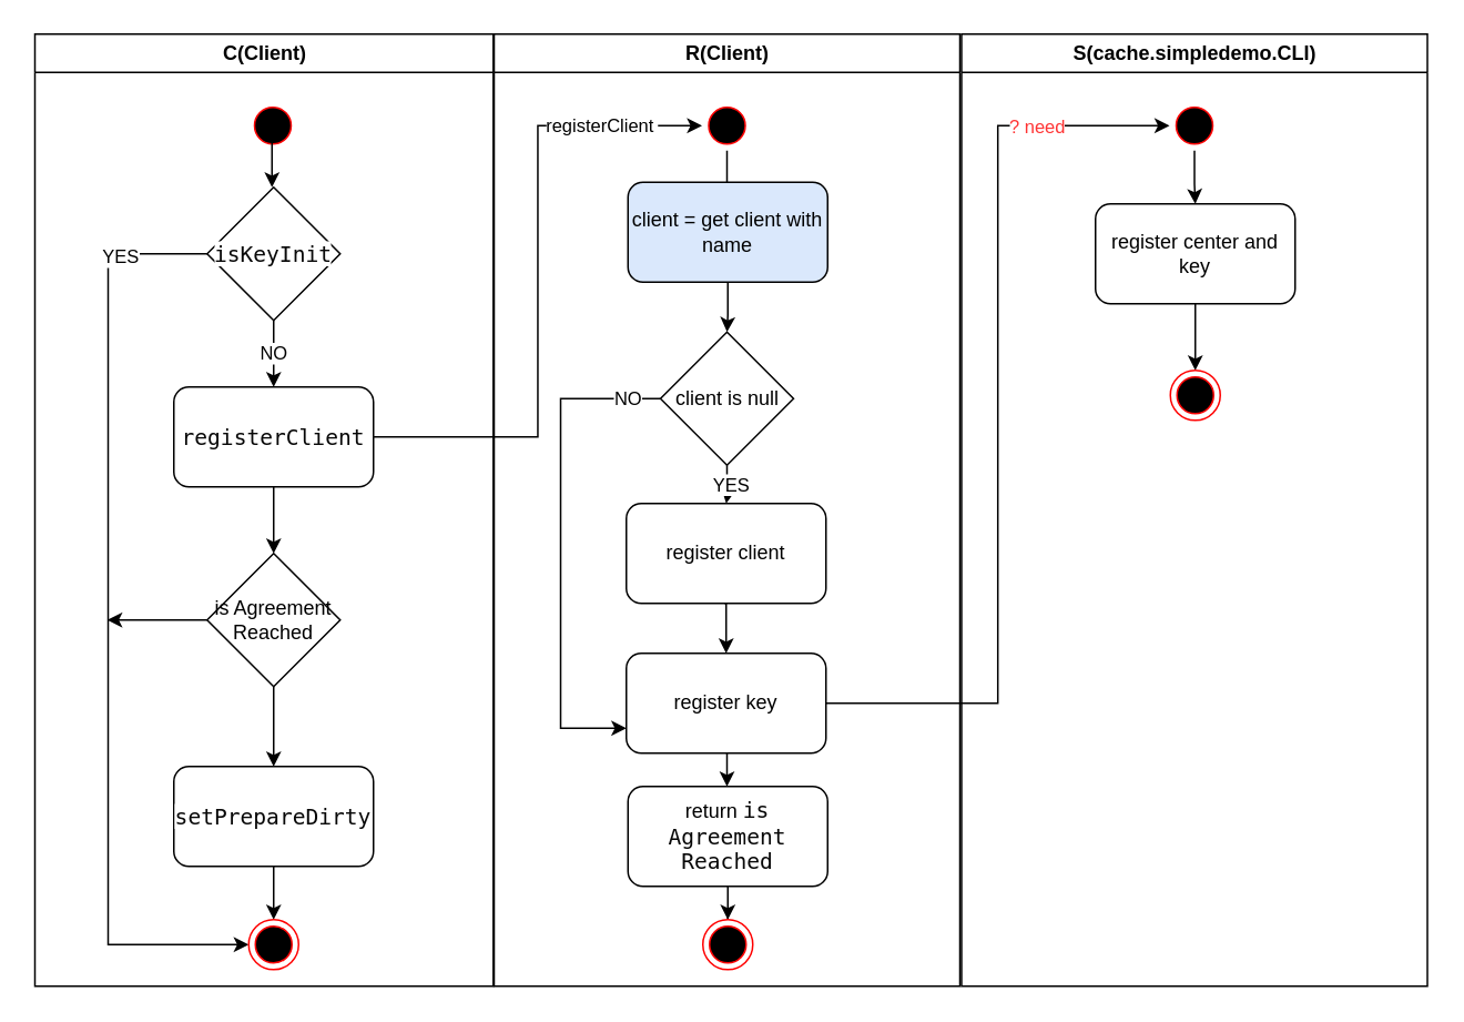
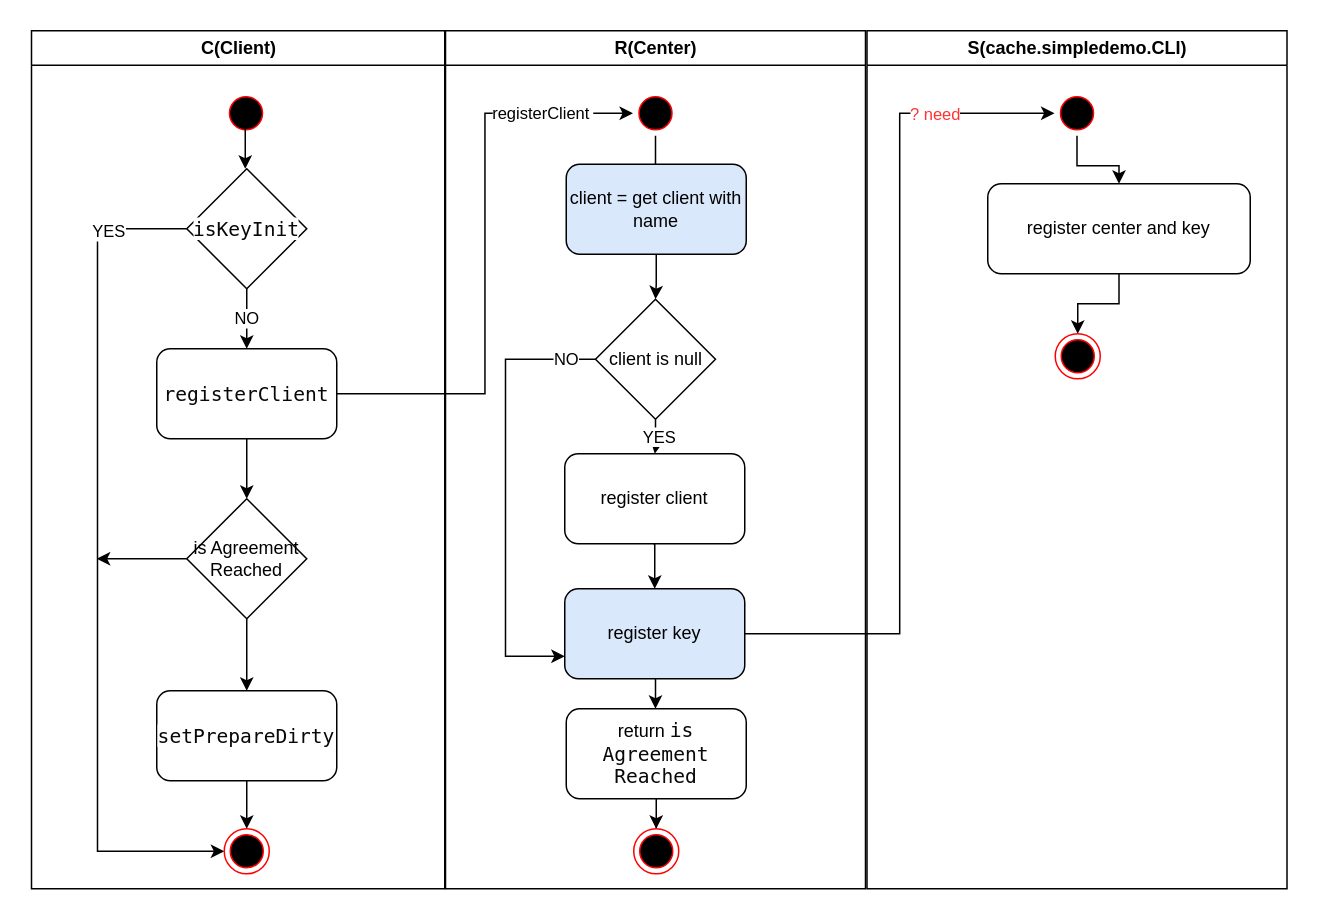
- <mxCell id="17" value="R(Client)" style="swimlane;whiteSpace=wrap" vertex="1" parent="1"><mxGeometry x="296.5" y="20" width="280" height="572" as="geometry"><mxRectangle x="440.5" y="128" width="90" height="30" as="alternateBounds" /></mxGeometry></mxCell>
+ <mxCell id="17" value="R(Center)" style="swimlane;whiteSpace=wrap" vertex="1" parent="1"><mxGeometry x="296.5" y="20" width="280" height="572" as="geometry"><mxRectangle x="440.5" y="128" width="90" height="30" as="alternateBounds" /></mxGeometry></mxCell>
- <mxCell id="38" value="register center and key" style="rounded=1;whiteSpace=wrap;html=1;" vertex="1" parent="34"><mxGeometry x="80.5" y="102" width="120" height="60" as="geometry" /></mxCell>
+ <mxCell id="38" value="register center and key" style="rounded=1;whiteSpace=wrap;html=1;" vertex="1" parent="34"><mxGeometry x="80.5" y="102" width="175" height="60" as="geometry" /></mxCell>
- <mxCell id="27" value="register key" style="rounded=1;whiteSpace=wrap;html=1;" vertex="1" parent="17"><mxGeometry x="79.5" y="372" width="120" height="60" as="geometry" /></mxCell>
+ <mxCell id="27" value="register key" style="rounded=1;whiteSpace=wrap;html=1;fillColor=#dae8fc;" vertex="1" parent="17"><mxGeometry x="79.5" y="372" width="120" height="60" as="geometry" /></mxCell>
